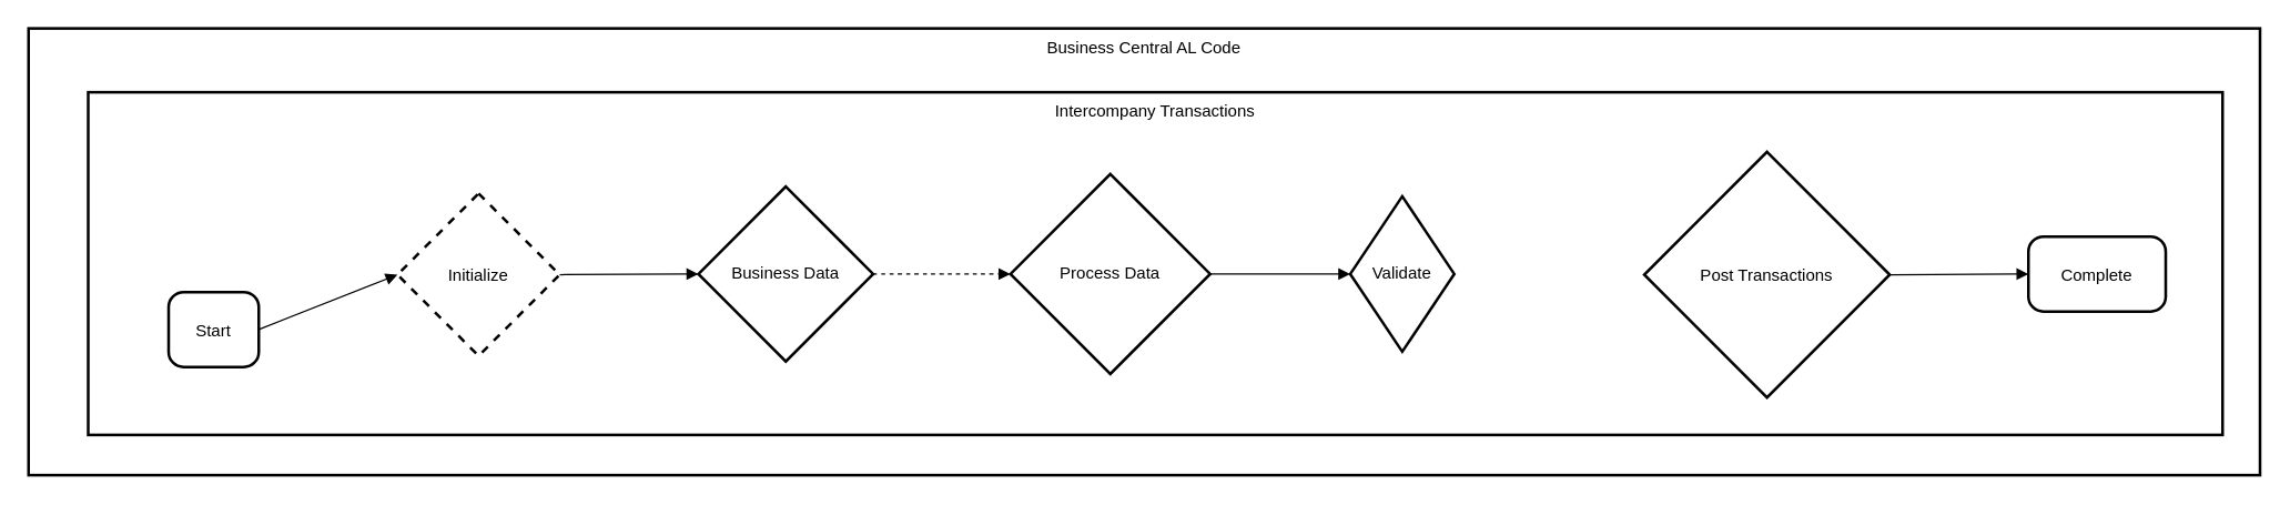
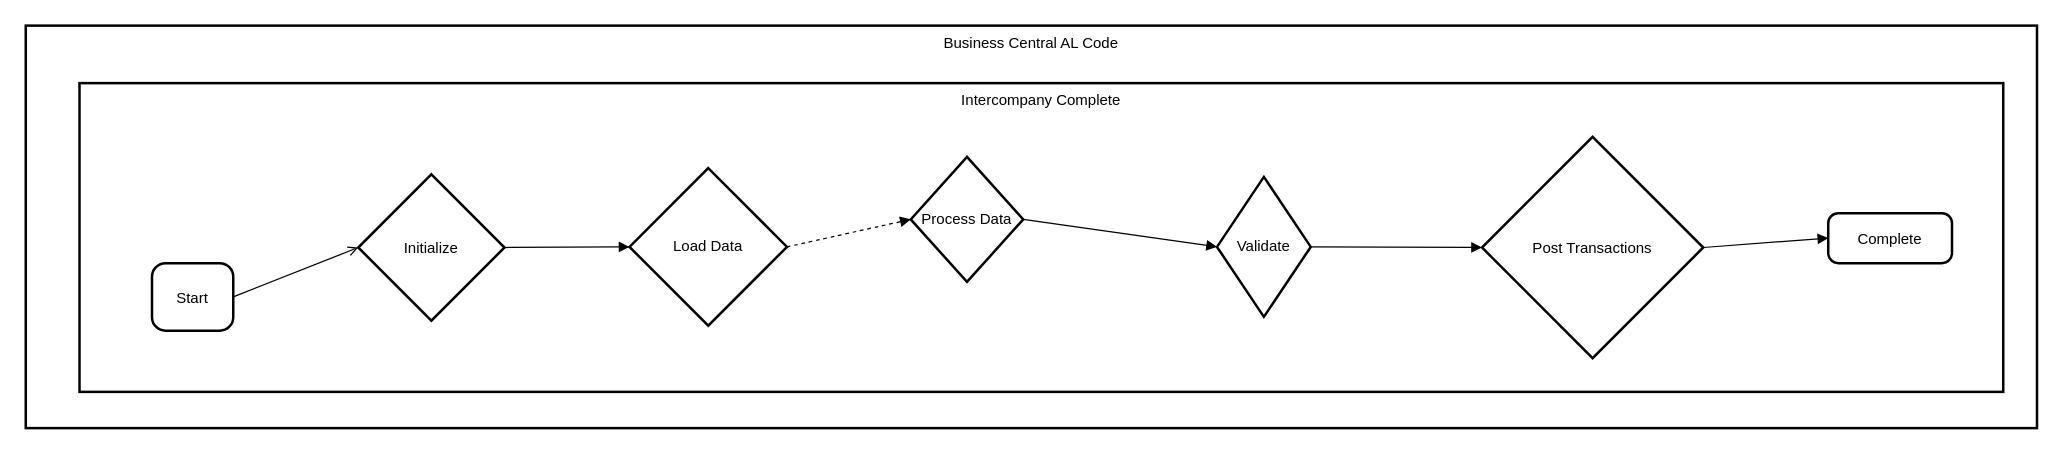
- <mxCell id="3" value="Intercompany Transactions" style="whiteSpace=wrap;strokeWidth=2;verticalAlign=top;" vertex="1" parent="2"><mxGeometry x="43" y="46" width="1539" height="247" as="geometry" /></mxCell>
+ <mxCell id="3" value="Intercompany Complete" style="whiteSpace=wrap;strokeWidth=2;verticalAlign=top;" vertex="1" parent="2"><mxGeometry x="43" y="46" width="1539" height="247" as="geometry" /></mxCell>
- <mxCell id="6" value="Business Data" style="rhombus;strokeWidth=2;whiteSpace=wrap;" vertex="1" parent="3"><mxGeometry x="440" y="68" width="126" height="126" as="geometry" /></mxCell>
+ <mxCell id="6" value="Load Data" style="rhombus;strokeWidth=2;whiteSpace=wrap;" vertex="1" parent="3"><mxGeometry x="440" y="68" width="126" height="126" as="geometry" /></mxCell>
- <mxCell id="7" value="Process Data" style="rhombus;strokeWidth=2;whiteSpace=wrap;" vertex="1" parent="3"><mxGeometry x="665" y="59" width="144" height="144" as="geometry" /></mxCell>
+ <mxCell id="7" value="Process Data" style="rhombus;strokeWidth=2;whiteSpace=wrap;" vertex="1" parent="3"><mxGeometry x="665" y="59" width="90" height="100" as="geometry" /></mxCell>
+ <mxCell id="15" value="" style="curved=1;startArrow=none;endArrow=block;exitX=1;exitY=0.5;entryX=0;entryY=0.5;" edge="1" parent="3" source="8" target="9"><mxGeometry relative="1" as="geometry"><Array as="points" /></mxGeometry></mxCell>
- <mxCell id="10" value="Complete" style="rounded=1;arcSize=20;strokeWidth=2" vertex="1" parent="3"><mxGeometry x="1399" y="104" width="99" height="54" as="geometry" /></mxCell>
+ <mxCell id="10" value="Complete" style="rounded=1;arcSize=20;strokeWidth=2" vertex="1" parent="3"><mxGeometry x="1399" y="104" width="99" height="40" as="geometry" /></mxCell>
- <mxCell id="5" value="Initialize" style="rhombus;strokeWidth=2;whiteSpace=wrap;dashed=1;" vertex="1" parent="3"><mxGeometry x="223" y="73" width="117" height="117" as="geometry" /></mxCell>
+ <mxCell id="5" value="Initialize" style="rhombus;strokeWidth=2;whiteSpace=wrap;" vertex="1" parent="3"><mxGeometry x="223" y="73" width="117" height="117" as="geometry" /></mxCell>
- <mxCell id="11" value="" style="curved=1;startArrow=none;endArrow=block;exitX=1;exitY=0.5;entryX=0;entryY=0.5;" edge="1" parent="3" source="4" target="5"><mxGeometry relative="1" as="geometry"><Array as="points" /></mxGeometry></mxCell>
+ <mxCell id="11" value="" style="curved=1;startArrow=none;endArrow=open;exitX=1;exitY=0.5;entryX=0;entryY=0.5;" edge="1" parent="3" source="4" target="5"><mxGeometry relative="1" as="geometry"><Array as="points" /></mxGeometry></mxCell>
